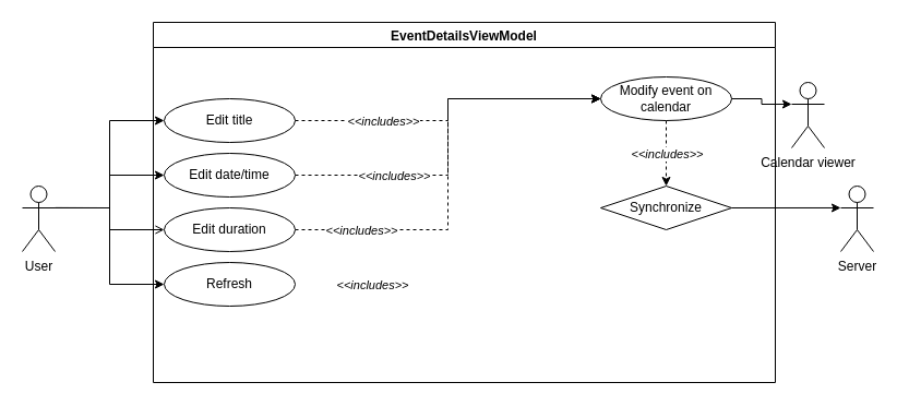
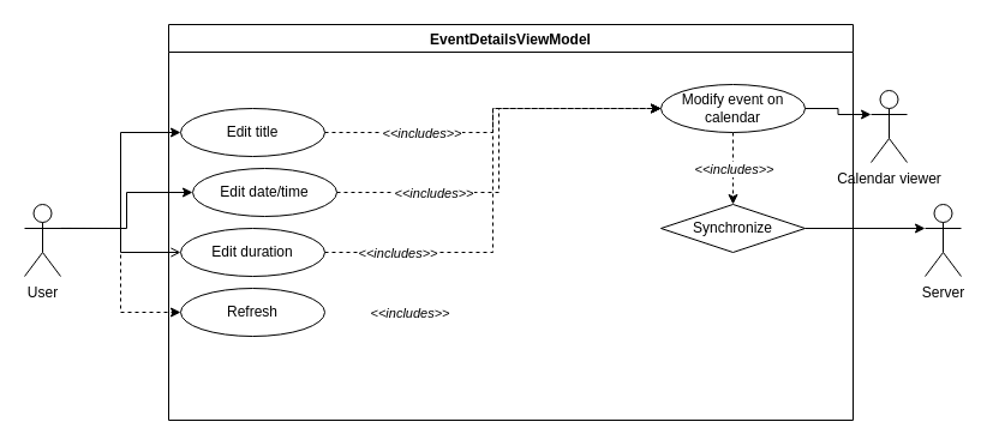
- <mxCell id="14" value="Edit date/time" style="ellipse;whiteSpace=wrap;html=1;" vertex="1" parent="8"><mxGeometry x="10" y="120" width="120" height="40" as="geometry" /></mxCell>
+ <mxCell id="14" value="Edit date/time" style="ellipse;whiteSpace=wrap;html=1;" vertex="1" parent="8"><mxGeometry x="20" y="120" width="120" height="40" as="geometry" /></mxCell>
- <mxCell id="3" style="edgeStyle=orthogonalEdgeStyle;rounded=0;orthogonalLoop=1;jettySize=auto;html=1;exitX=1;exitY=0.333;exitDx=0;exitDy=0;exitPerimeter=0;entryX=0;entryY=0.5;entryDx=0;entryDy=0;" edge="1" parent="1" source="6" target="10"><mxGeometry relative="1" as="geometry" /></mxCell>
+ <mxCell id="3" style="edgeStyle=orthogonalEdgeStyle;rounded=0;orthogonalLoop=1;jettySize=auto;html=1;exitX=1;exitY=0.333;exitDx=0;exitDy=0;exitPerimeter=0;entryX=0;entryY=0.5;entryDx=0;entryDy=0;dashed=1;" edge="1" parent="1" source="6" target="10"><mxGeometry relative="1" as="geometry" /></mxCell>
